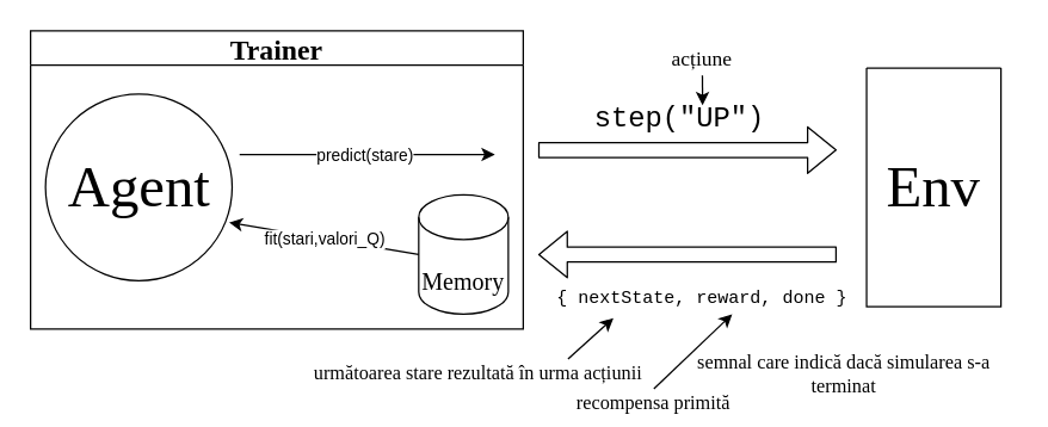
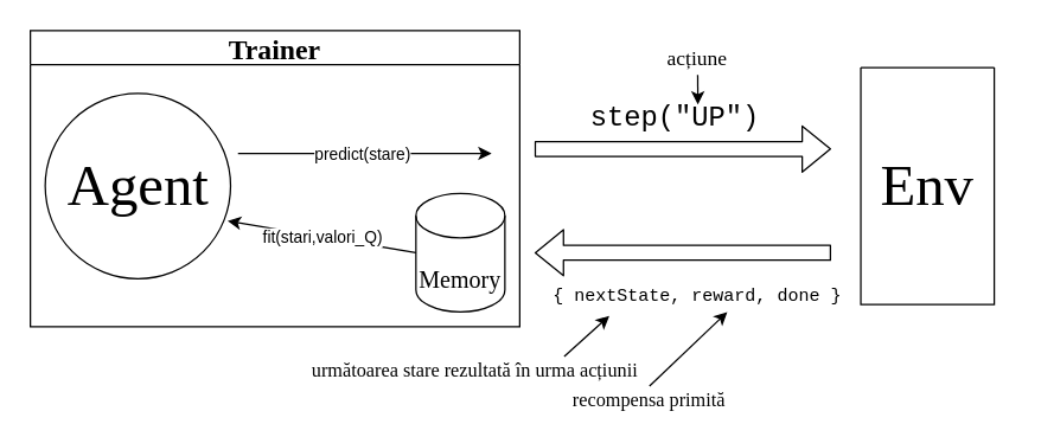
- <mxCell id="18" value="semnal care indică dacă simularea s-a terminat" style="text;html=1;strokeColor=none;fillColor=none;align=center;verticalAlign=middle;whiteSpace=wrap;rounded=0;fontFamily=Times New Roman;fontSize=13;" vertex="1" parent="1"><mxGeometry x="460" y="240" width="210" height="20" as="geometry" /></mxCell>
